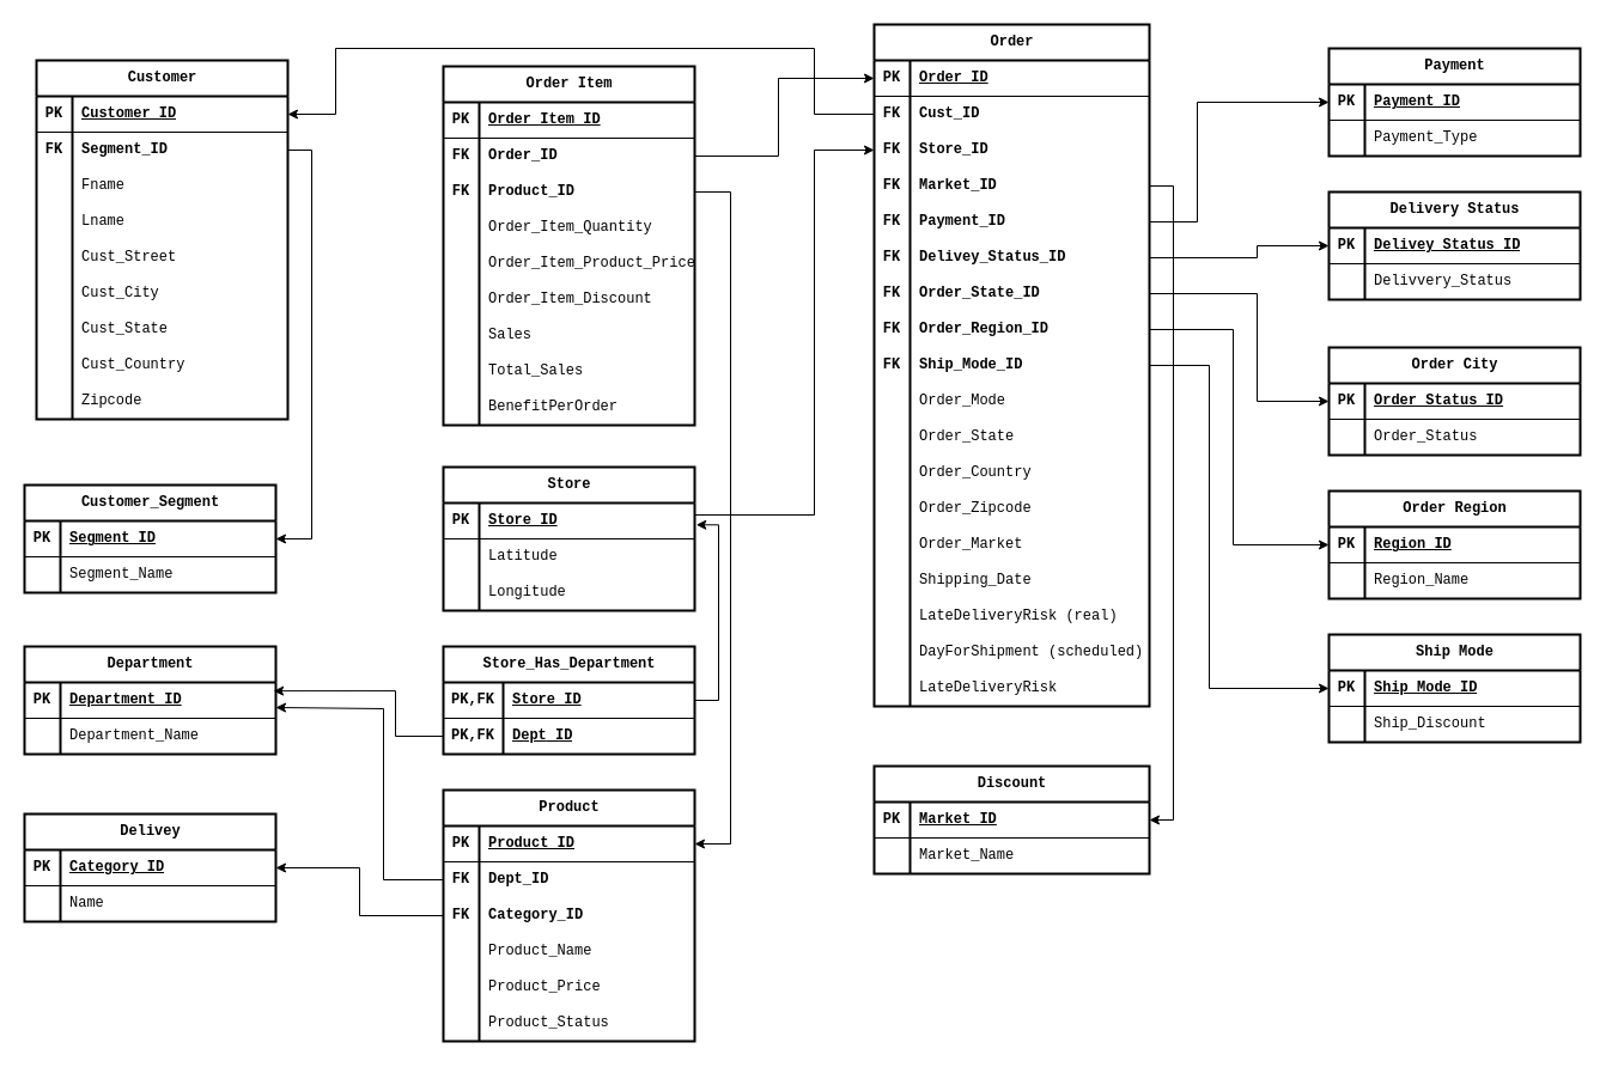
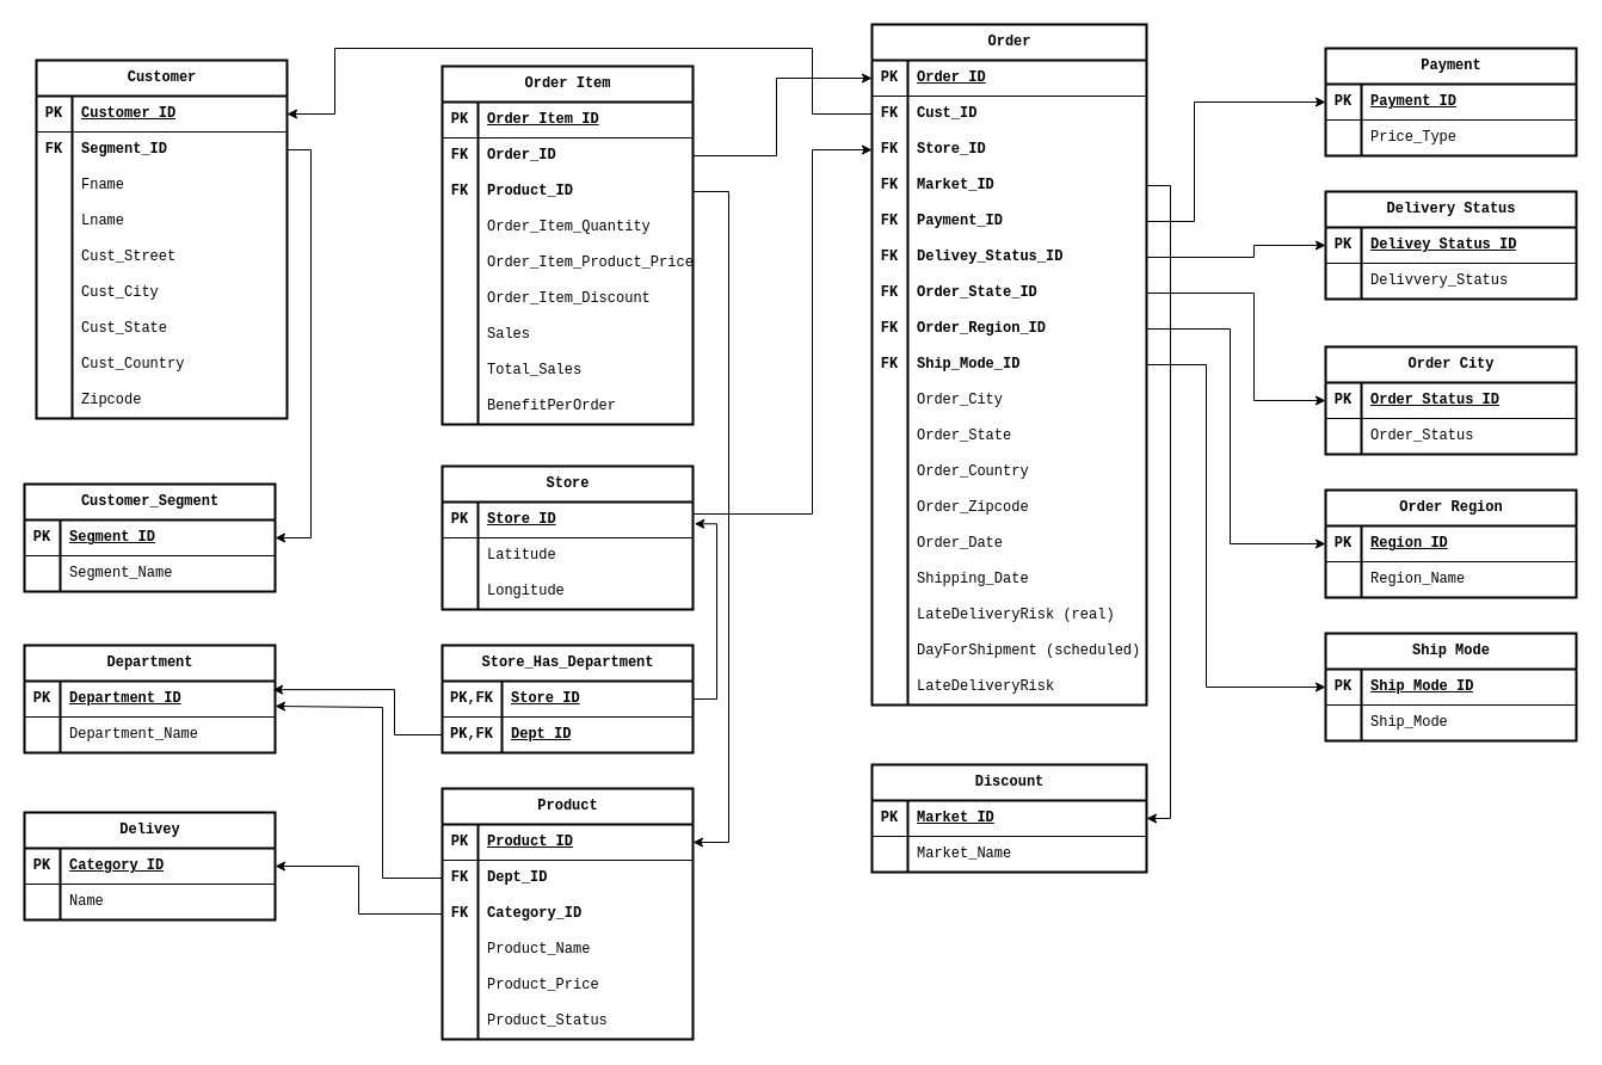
- <mxCell id="98" value="Payment_Type" style="shape=partialRectangle;connectable=0;fillColor=none;top=0;left=0;bottom=0;right=0;align=left;spacingLeft=6;overflow=hidden;whiteSpace=wrap;html=1;fontFamily=Courier New;" parent="96" vertex="1"><mxGeometry x="30" width="180" height="30" as="geometry"><mxRectangle width="180" height="30" as="alternateBounds" /></mxGeometry></mxCell>
+ <mxCell id="98" value="Price_Type" style="shape=partialRectangle;connectable=0;fillColor=none;top=0;left=0;bottom=0;right=0;align=left;spacingLeft=6;overflow=hidden;whiteSpace=wrap;html=1;fontFamily=Courier New;" parent="96" vertex="1"><mxGeometry x="30" width="180" height="30" as="geometry"><mxRectangle width="180" height="30" as="alternateBounds" /></mxGeometry></mxCell>
- <mxCell id="67" value="Order_Mode" style="shape=partialRectangle;connectable=0;fillColor=none;top=0;left=0;bottom=0;right=0;align=left;spacingLeft=6;overflow=hidden;whiteSpace=wrap;html=1;fontFamily=Courier New;" parent="65" vertex="1"><mxGeometry x="30" width="200" height="30" as="geometry"><mxRectangle width="200" height="30" as="alternateBounds" /></mxGeometry></mxCell>
+ <mxCell id="67" value="Order_City" style="shape=partialRectangle;connectable=0;fillColor=none;top=0;left=0;bottom=0;right=0;align=left;spacingLeft=6;overflow=hidden;whiteSpace=wrap;html=1;fontFamily=Courier New;" parent="65" vertex="1"><mxGeometry x="30" width="200" height="30" as="geometry"><mxRectangle width="200" height="30" as="alternateBounds" /></mxGeometry></mxCell>
- <mxCell id="79" value="Order_Market" style="shape=partialRectangle;connectable=0;fillColor=none;top=0;left=0;bottom=0;right=0;align=left;spacingLeft=6;overflow=hidden;whiteSpace=wrap;html=1;fontFamily=Courier New;" parent="77" vertex="1"><mxGeometry x="30" width="200" height="30" as="geometry"><mxRectangle width="200" height="30" as="alternateBounds" /></mxGeometry></mxCell>
+ <mxCell id="79" value="Order_Date" style="shape=partialRectangle;connectable=0;fillColor=none;top=0;left=0;bottom=0;right=0;align=left;spacingLeft=6;overflow=hidden;whiteSpace=wrap;html=1;fontFamily=Courier New;" parent="77" vertex="1"><mxGeometry x="30" width="200" height="30" as="geometry"><mxRectangle width="200" height="30" as="alternateBounds" /></mxGeometry></mxCell>
- <mxCell id="126" value="Ship_Discount" style="shape=partialRectangle;connectable=0;fillColor=none;top=0;left=0;bottom=0;right=0;align=left;spacingLeft=6;overflow=hidden;whiteSpace=wrap;html=1;fontFamily=Courier New;" parent="124" vertex="1"><mxGeometry x="30" width="180" height="30" as="geometry"><mxRectangle width="180" height="30" as="alternateBounds" /></mxGeometry></mxCell>
+ <mxCell id="126" value="Ship_Mode" style="shape=partialRectangle;connectable=0;fillColor=none;top=0;left=0;bottom=0;right=0;align=left;spacingLeft=6;overflow=hidden;whiteSpace=wrap;html=1;fontFamily=Courier New;" parent="124" vertex="1"><mxGeometry x="30" width="180" height="30" as="geometry"><mxRectangle width="180" height="30" as="alternateBounds" /></mxGeometry></mxCell>
